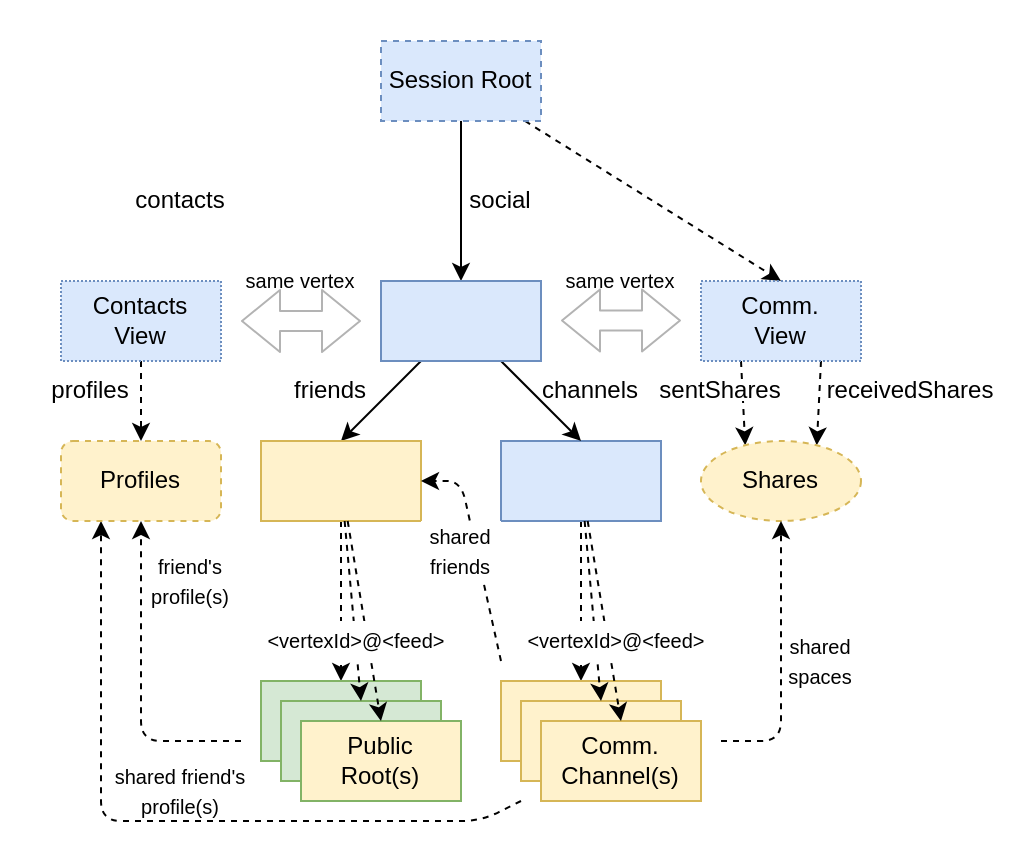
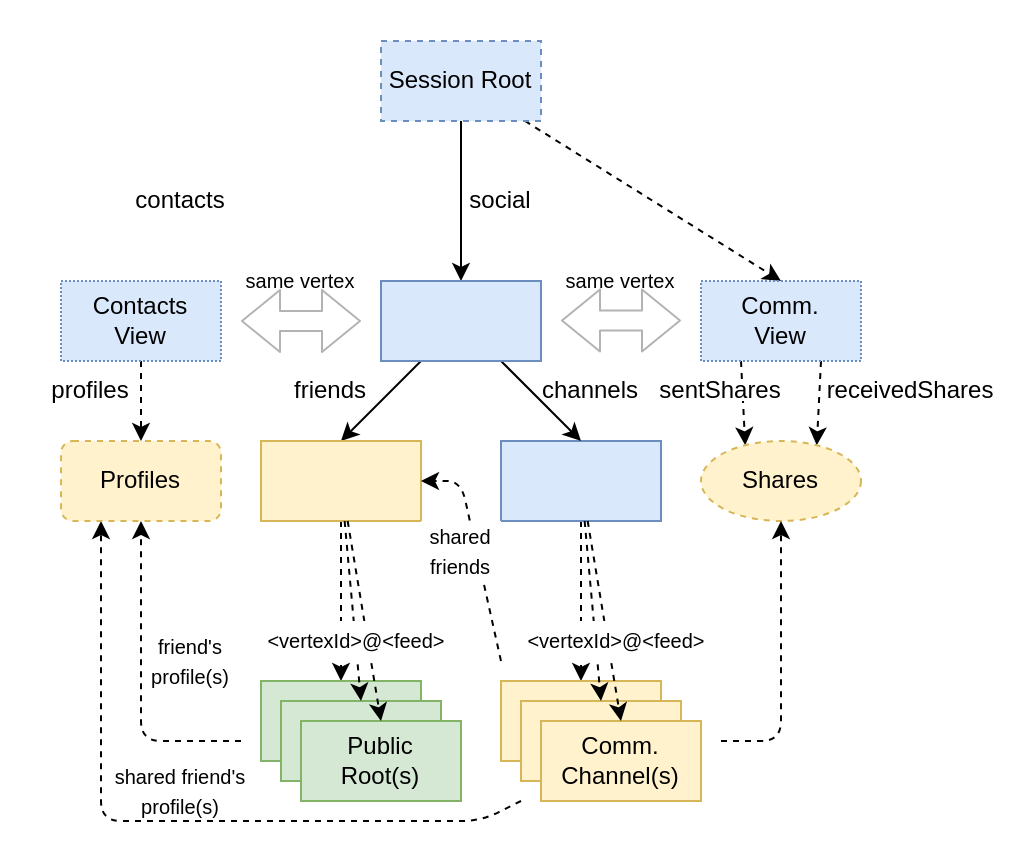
- <mxCell id="40" value="&lt;font style=&quot;font-size: 10px&quot;&gt;friend's profile(s)&lt;/font&gt;" style="text;html=1;strokeColor=none;fillColor=none;align=center;verticalAlign=middle;whiteSpace=wrap;rounded=0;dashed=1;" parent="1" vertex="1"><mxGeometry x="70" y="280" width="50" height="20" as="geometry" /></mxCell>
+ <mxCell id="40" value="&lt;font style=&quot;font-size: 10px&quot;&gt;friend's profile(s)&lt;/font&gt;" style="text;html=1;strokeColor=none;fillColor=none;align=center;verticalAlign=middle;whiteSpace=wrap;rounded=0;dashed=1;" parent="1" vertex="1"><mxGeometry x="70" y="320" width="50" height="20" as="geometry" /></mxCell>
- <mxCell id="46" value="&lt;font style=&quot;font-size: 10px&quot;&gt;shared spaces&lt;/font&gt;" style="text;html=1;strokeColor=none;fillColor=none;align=center;verticalAlign=middle;whiteSpace=wrap;rounded=0;dashed=1;" parent="1" vertex="1"><mxGeometry x="390" y="315" width="40" height="30" as="geometry" /></mxCell>
- <mxCell id="38" value="Public&lt;br&gt;Root(s)" style="rounded=0;whiteSpace=wrap;html=1;fillColor=#fff2cc;strokeColor=#82b366;" parent="1" vertex="1"><mxGeometry x="150" y="360" width="80" height="40" as="geometry" /></mxCell>
+ <mxCell id="38" value="Public&lt;br&gt;Root(s)" style="rounded=0;whiteSpace=wrap;html=1;fillColor=#d5e8d4;strokeColor=#82b366;" parent="1" vertex="1"><mxGeometry x="150" y="360" width="80" height="40" as="geometry" /></mxCell>
